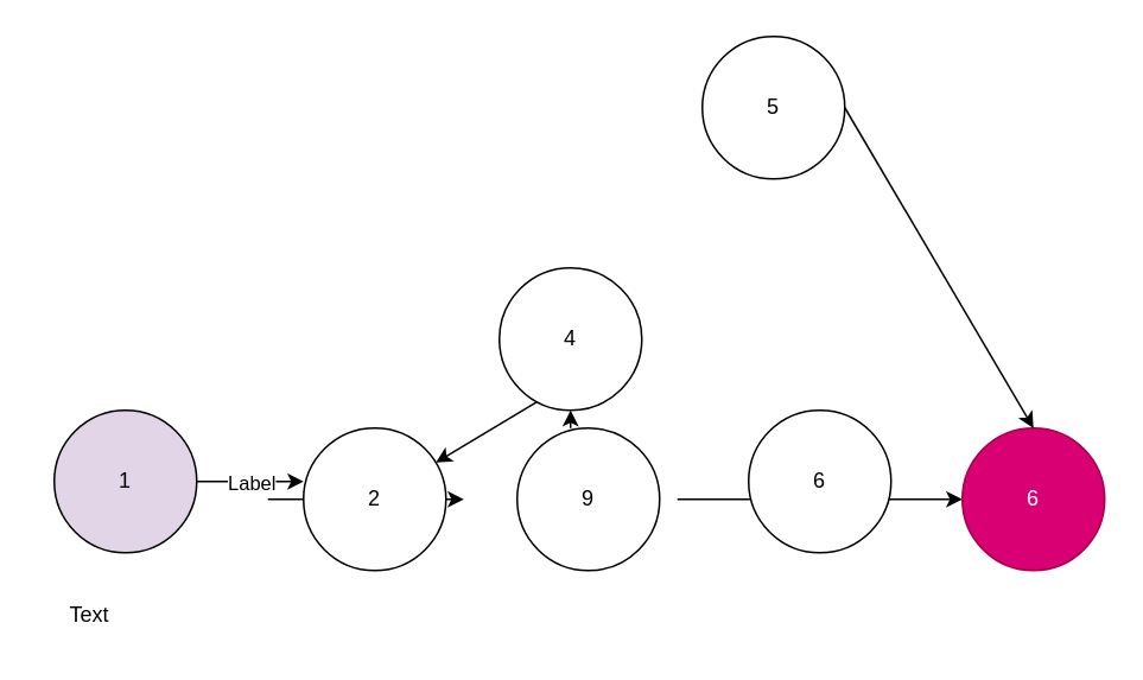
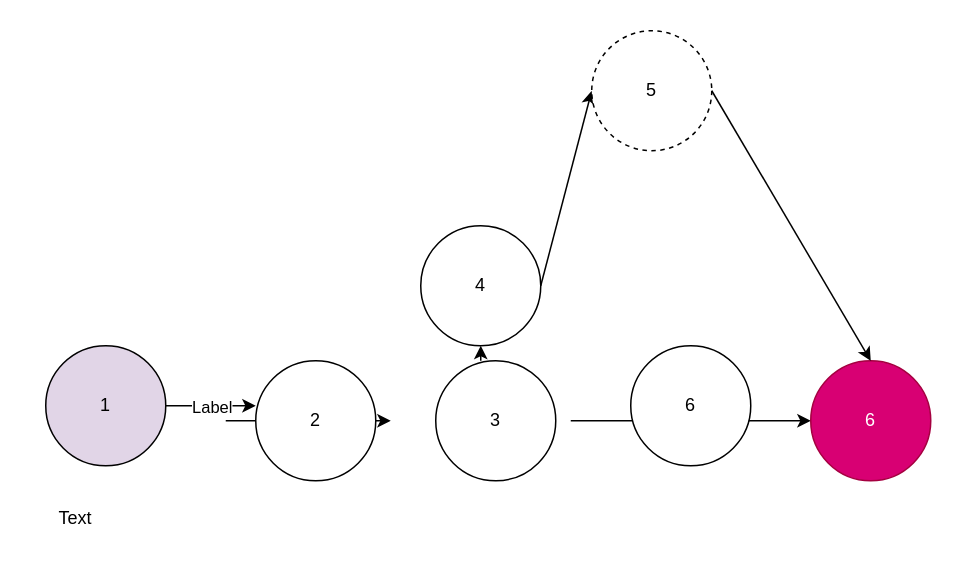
- <mxCell id="10" value="5" style="ellipse;whiteSpace=wrap;html=1;aspect=fixed;" vertex="1" parent="1"><mxGeometry x="394" y="20" width="80" height="80" as="geometry" /></mxCell>
+ <mxCell id="10" value="5" style="ellipse;whiteSpace=wrap;html=1;aspect=fixed;dashed=1;" vertex="1" parent="1"><mxGeometry x="394" y="20" width="80" height="80" as="geometry" /></mxCell>
- <mxCell id="5" style="edgeStyle=none;html=1;exitX=1;exitY=0.5;exitDx=0;exitDy=0;" edge="1" parent="1" source="6" target="11"><mxGeometry relative="1" as="geometry" /></mxCell>
+ <mxCell id="5" style="edgeStyle=none;html=1;exitX=1;exitY=0.5;exitDx=0;exitDy=0;entryX=0;entryY=0.5;entryDx=0;entryDy=0;" edge="1" parent="1" source="6" target="10"><mxGeometry relative="1" as="geometry" /></mxCell>
- <mxCell id="13" value="9" style="ellipse;whiteSpace=wrap;html=1;aspect=fixed;" vertex="1" parent="1"><mxGeometry x="290" y="240" width="80" height="80" as="geometry" /></mxCell>
+ <mxCell id="13" value="3" style="ellipse;whiteSpace=wrap;html=1;aspect=fixed;" vertex="1" parent="1"><mxGeometry x="290" y="240" width="80" height="80" as="geometry" /></mxCell>
